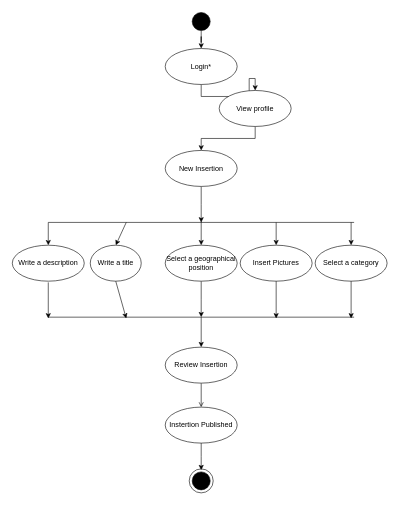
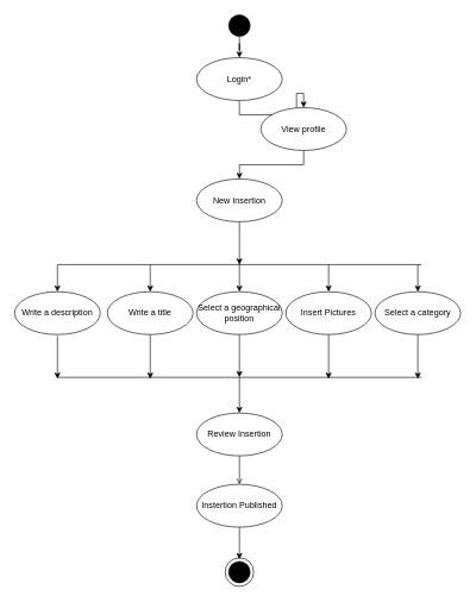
- <mxCell id="7" value="Write a title" style="ellipse;whiteSpace=wrap;html=1;fontFamily=Helvetica;fontSize=12;fontColor=#000000;align=center;strokeColor=#000000;fillColor=#FFFFFF;" vertex="1" parent="1"><mxGeometry x="150" y="408" width="85" height="60" as="geometry" /></mxCell>
+ <mxCell id="7" value="Write a title" style="ellipse;whiteSpace=wrap;html=1;fontFamily=Helvetica;fontSize=12;fontColor=#000000;align=center;strokeColor=#000000;fillColor=#FFFFFF;" vertex="1" parent="1"><mxGeometry x="150" y="408" width="120" height="60" as="geometry" /></mxCell>
